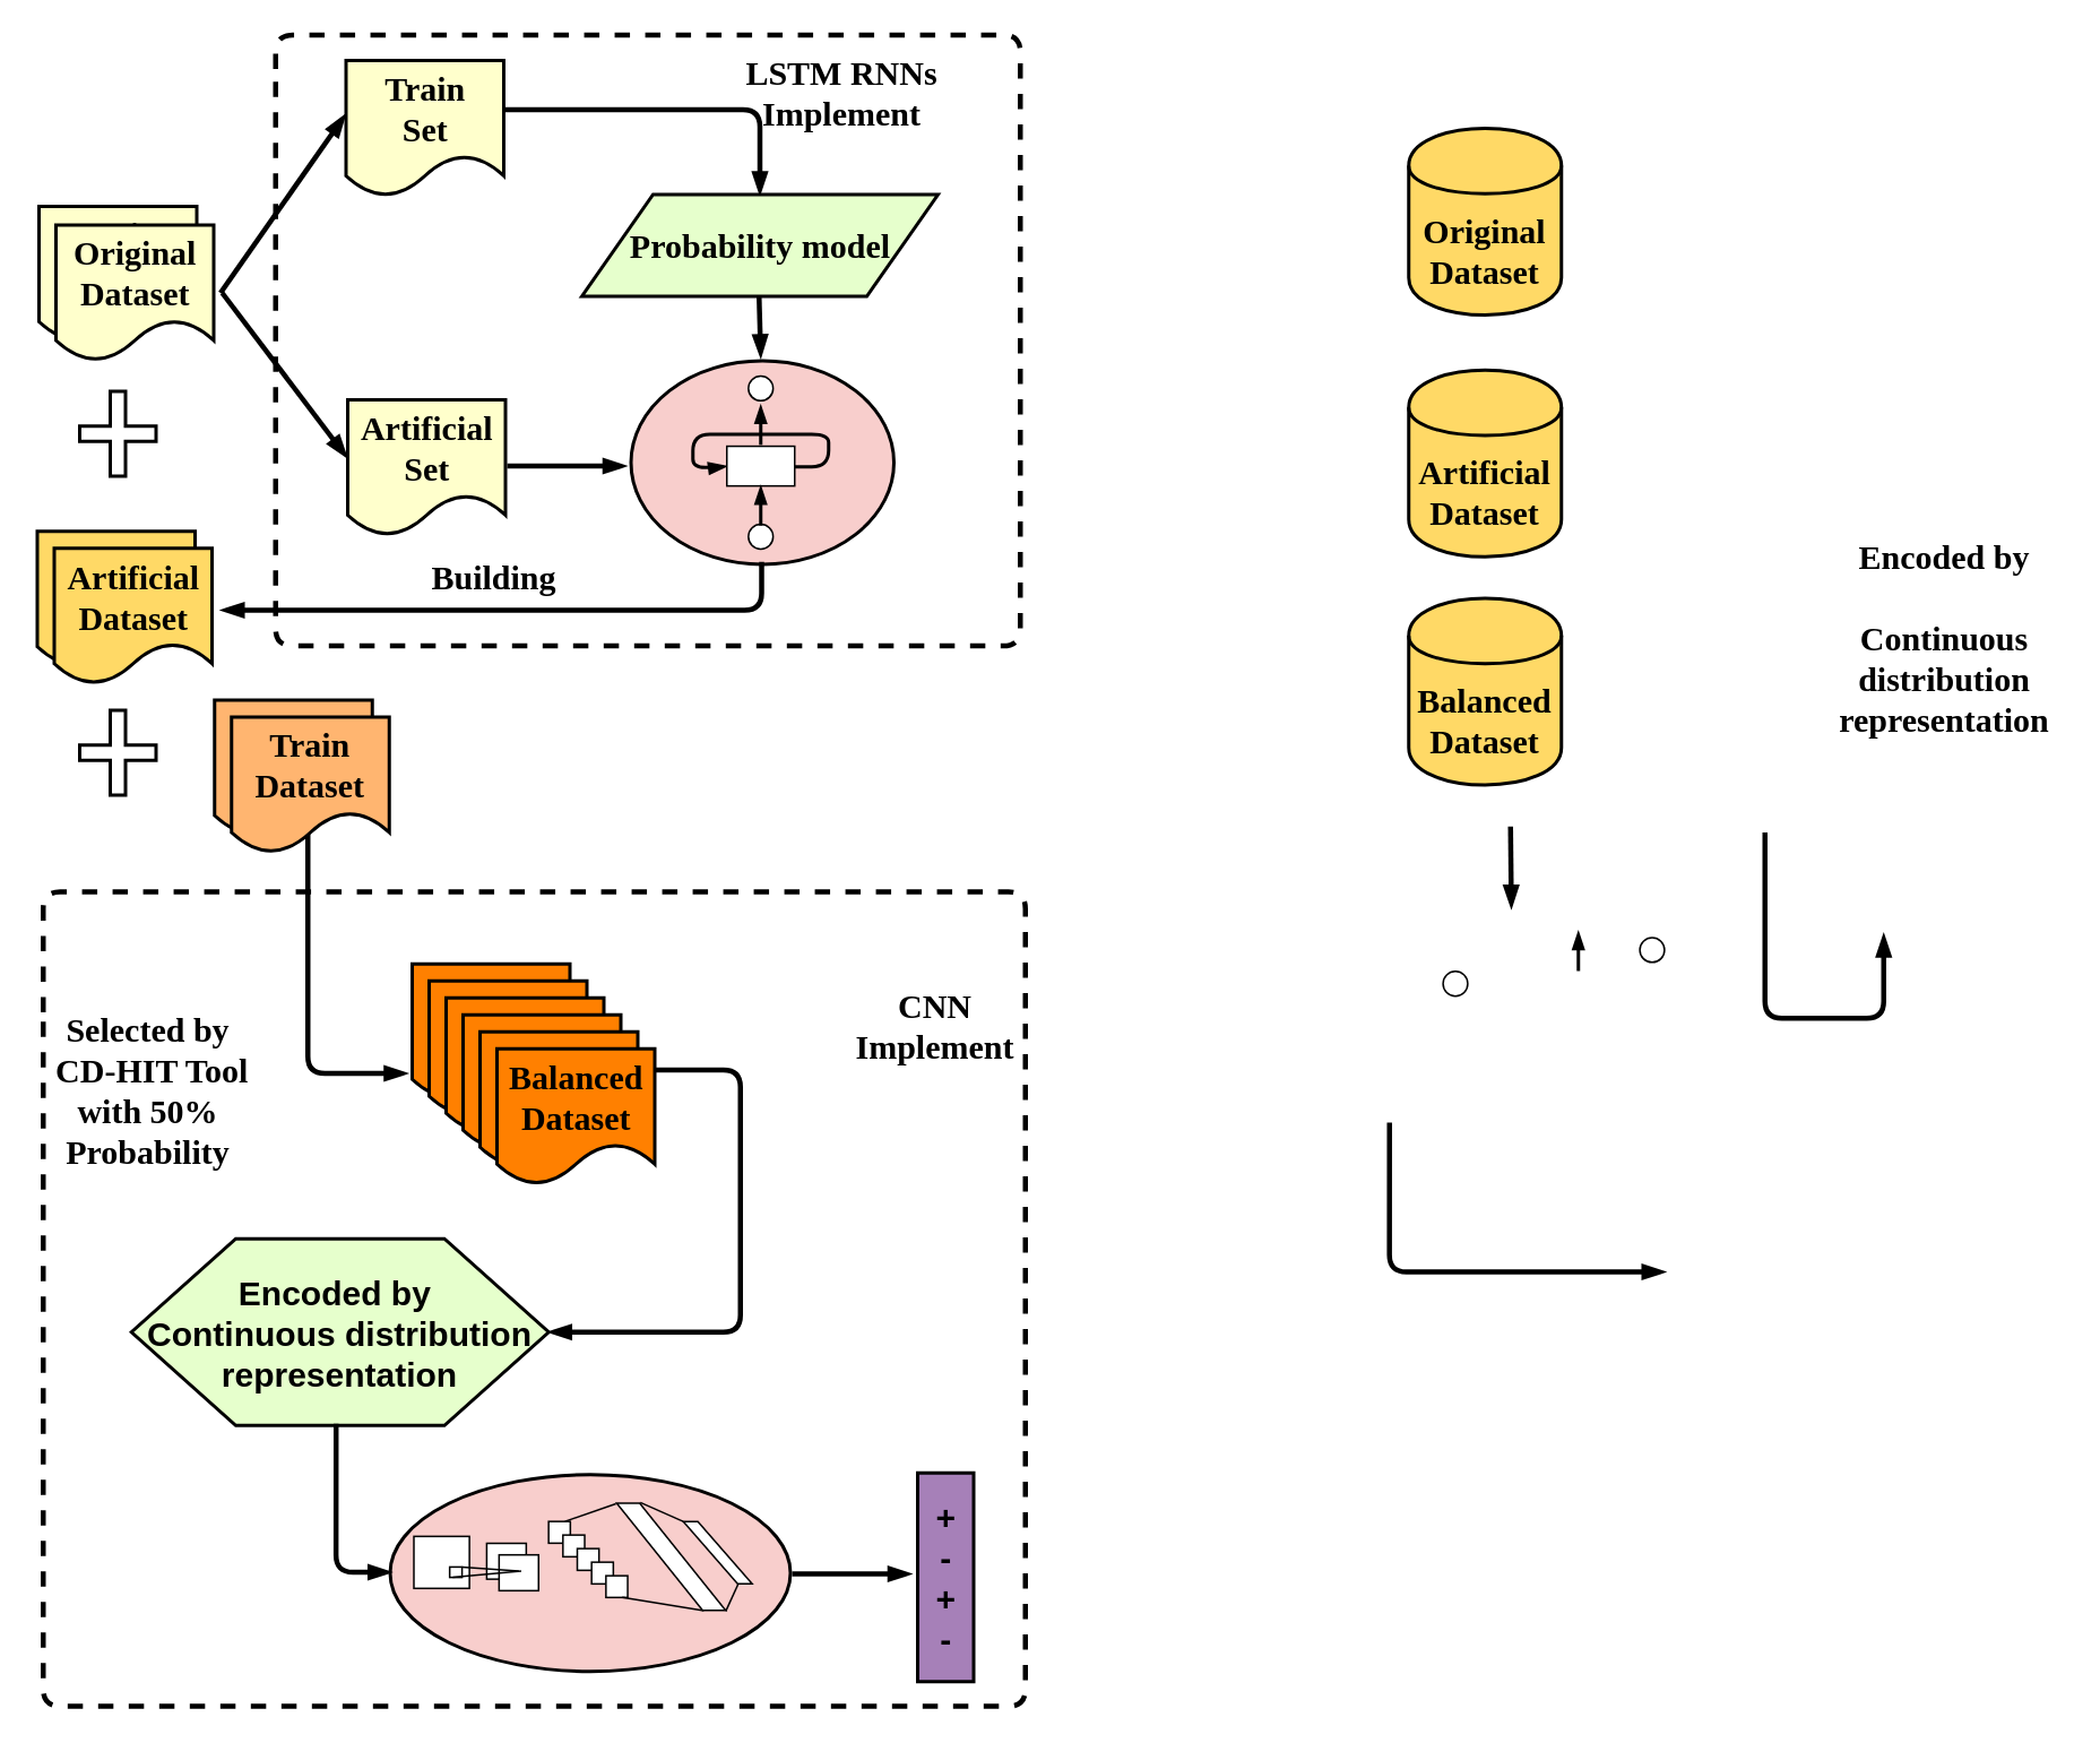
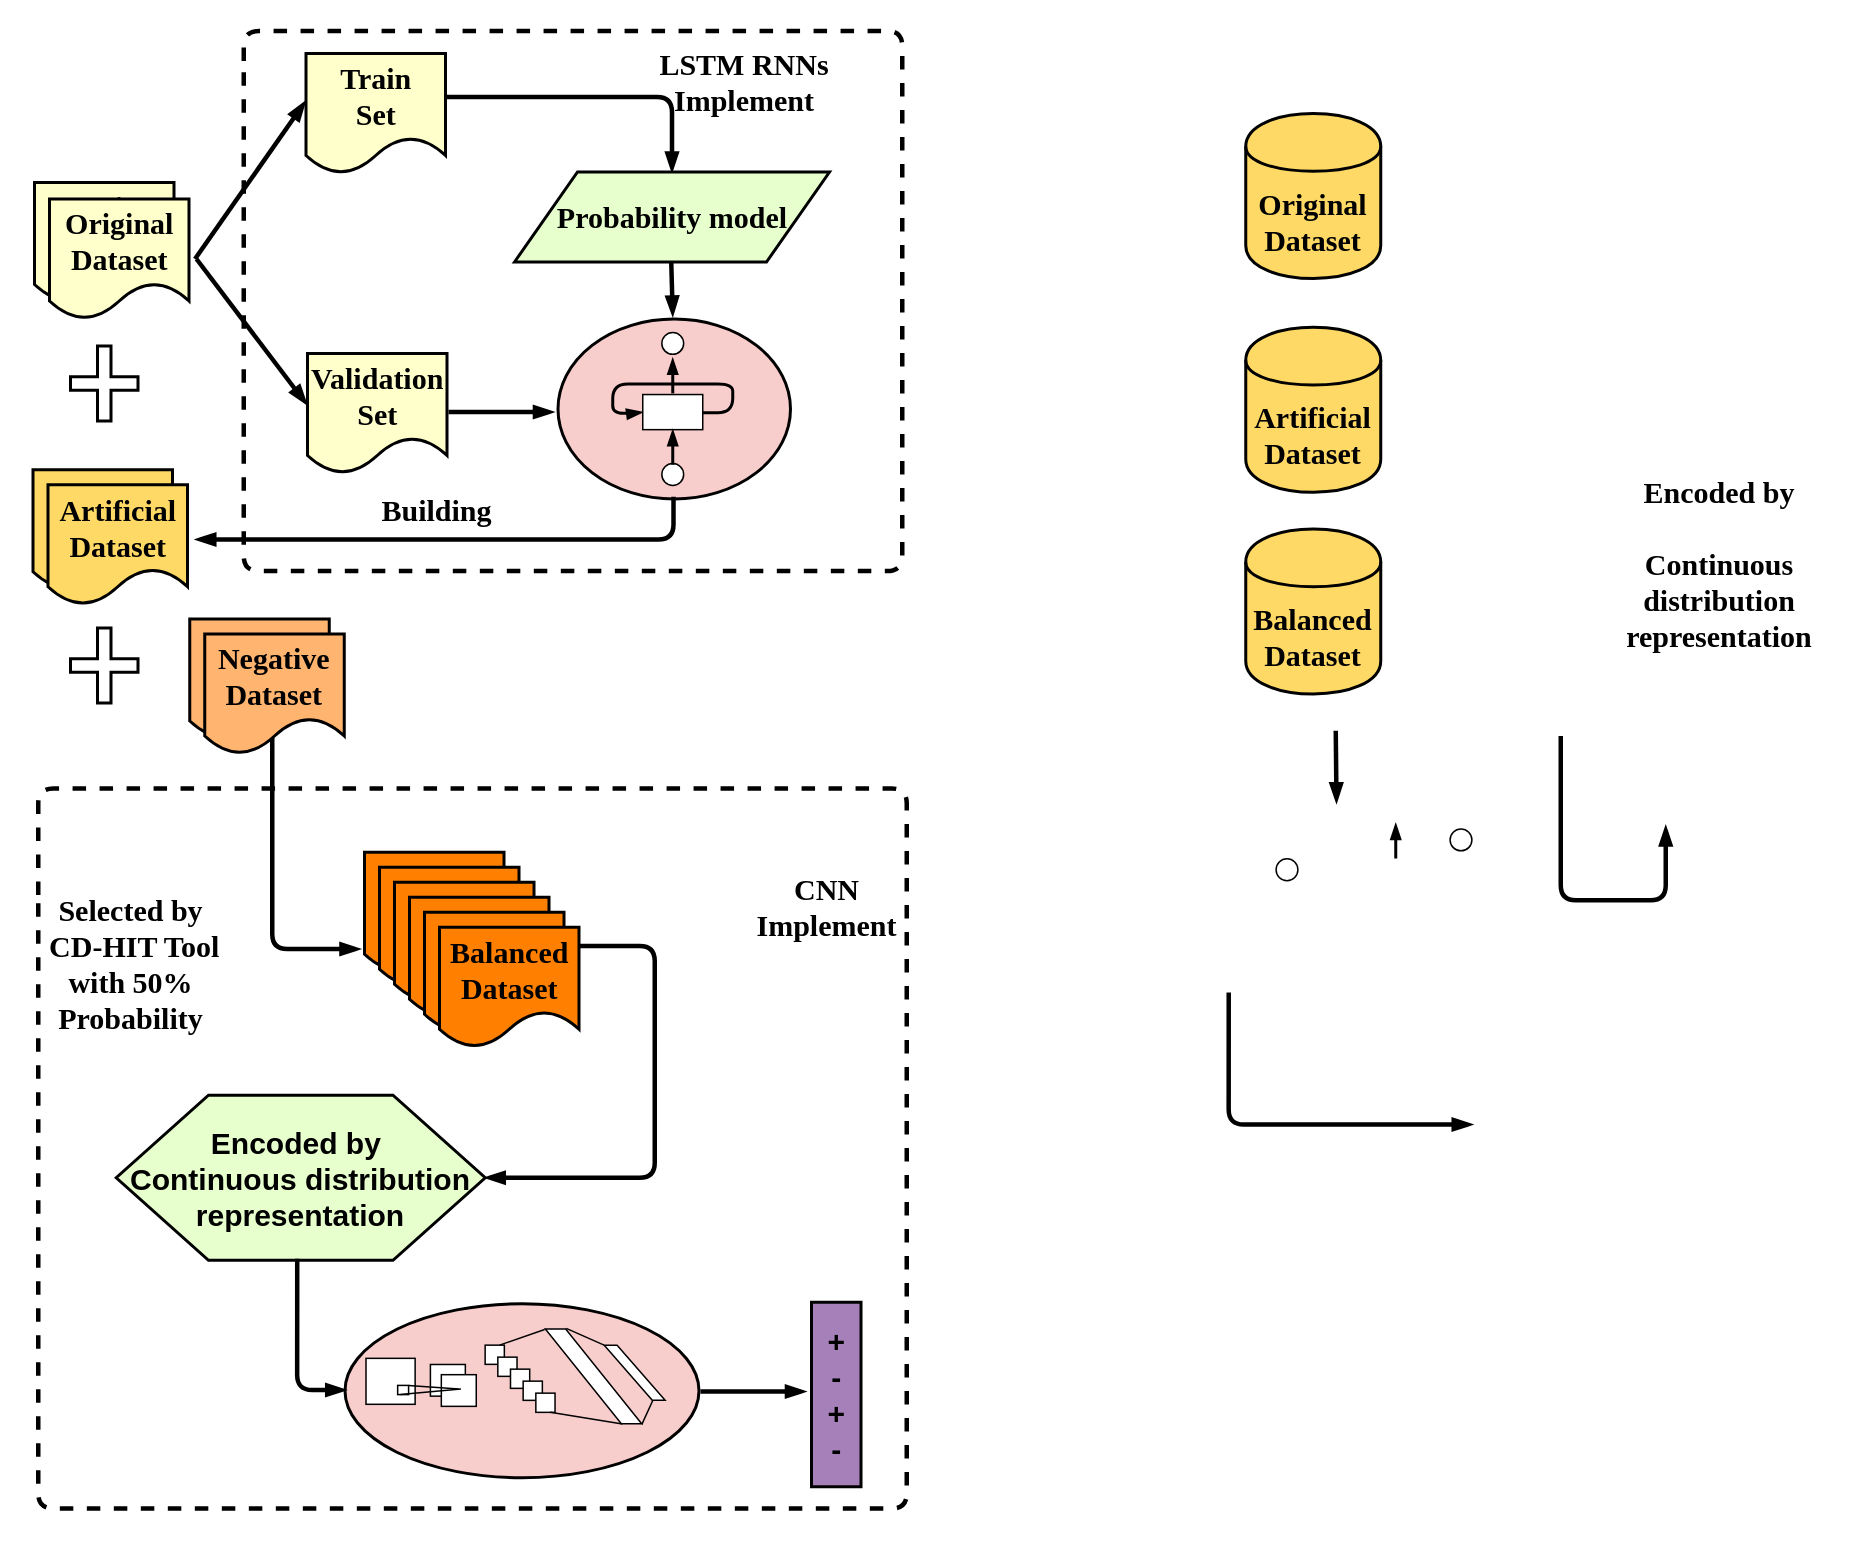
- <mxCell id="7" value="&lt;font style=&quot;font-size: 20px&quot;&gt;Artificial&lt;br&gt;Set&lt;/font&gt;&lt;br&gt;" style="shape=document;whiteSpace=wrap;html=1;boundedLbl=1;fillColor=#FFFFCC;fontFamily=Times New Roman;strokeWidth=2;fontStyle=1" parent="1" vertex="1"><mxGeometry x="204.5" y="235" width="93" height="80" as="geometry" /></mxCell>
+ <mxCell id="7" value="&lt;font style=&quot;font-size: 20px&quot;&gt;Validation&lt;br&gt;Set&lt;/font&gt;&lt;br&gt;" style="shape=document;whiteSpace=wrap;html=1;boundedLbl=1;fillColor=#FFFFCC;fontFamily=Times New Roman;strokeWidth=2;fontStyle=1" parent="1" vertex="1"><mxGeometry x="204.5" y="235" width="93" height="80" as="geometry" /></mxCell>
- <mxCell id="71" value="&lt;font style=&quot;font-size: 20px&quot;&gt;&lt;span&gt;Train&lt;/span&gt;&lt;br&gt;&lt;span&gt;Dataset&lt;/span&gt;&lt;/font&gt;" style="shape=document;whiteSpace=wrap;html=1;boundedLbl=1;fillColor=#FFB570;fontFamily=Times New Roman;strokeWidth=2;fontStyle=1;gradientColor=none;" parent="1" vertex="1"><mxGeometry x="136" y="422" width="93" height="80" as="geometry" /></mxCell>
+ <mxCell id="71" value="&lt;font style=&quot;font-size: 20px&quot;&gt;&lt;span&gt;Negative&lt;/span&gt;&lt;br&gt;&lt;span&gt;Dataset&lt;/span&gt;&lt;/font&gt;" style="shape=document;whiteSpace=wrap;html=1;boundedLbl=1;fillColor=#FFB570;fontFamily=Times New Roman;strokeWidth=2;fontStyle=1;gradientColor=none;" parent="1" vertex="1"><mxGeometry x="136" y="422" width="93" height="80" as="geometry" /></mxCell>
